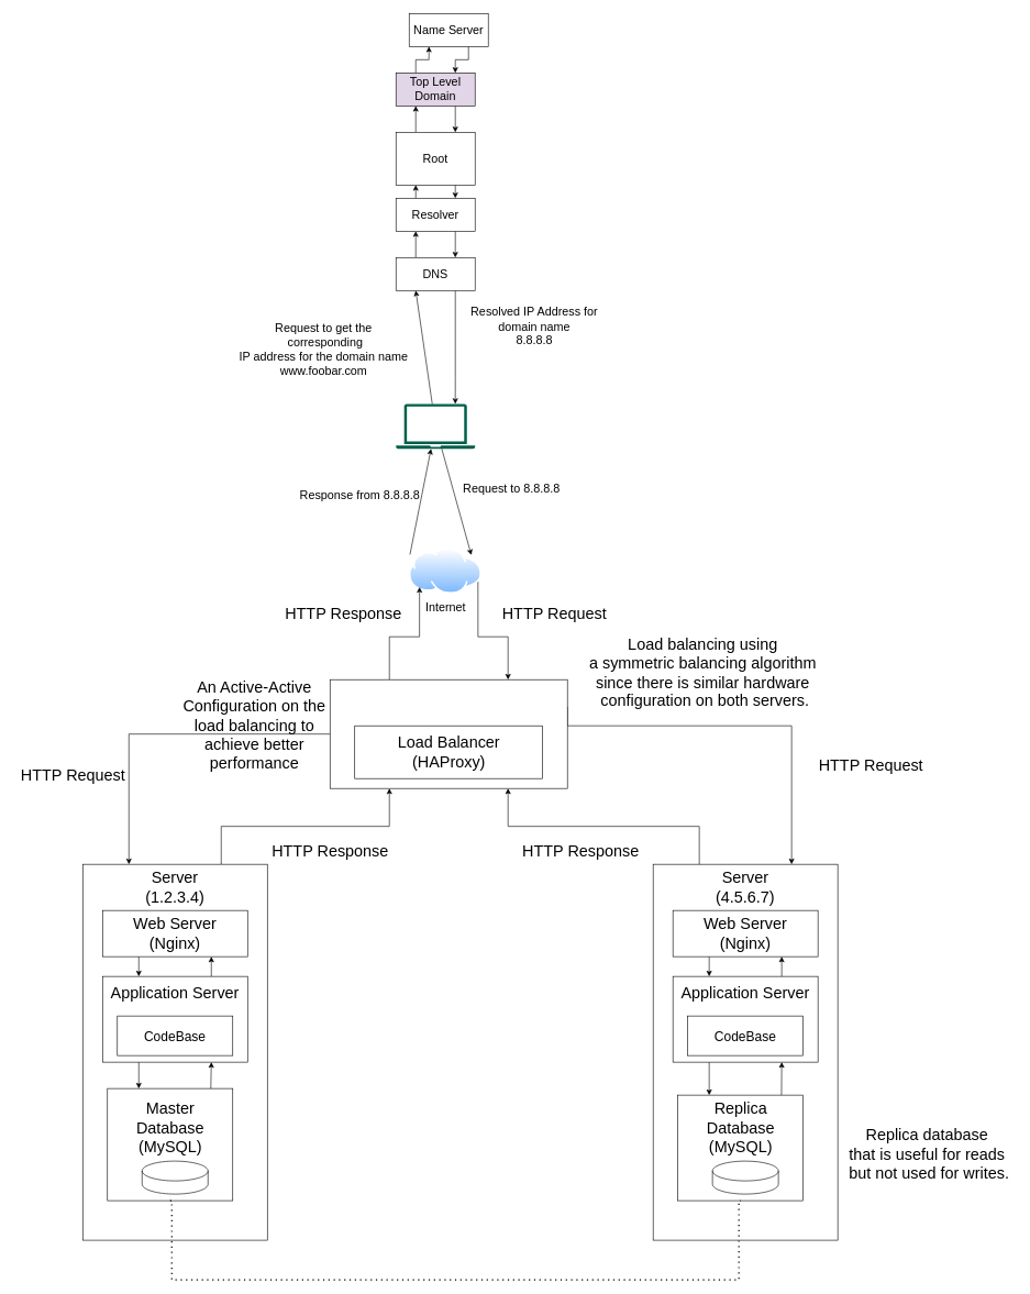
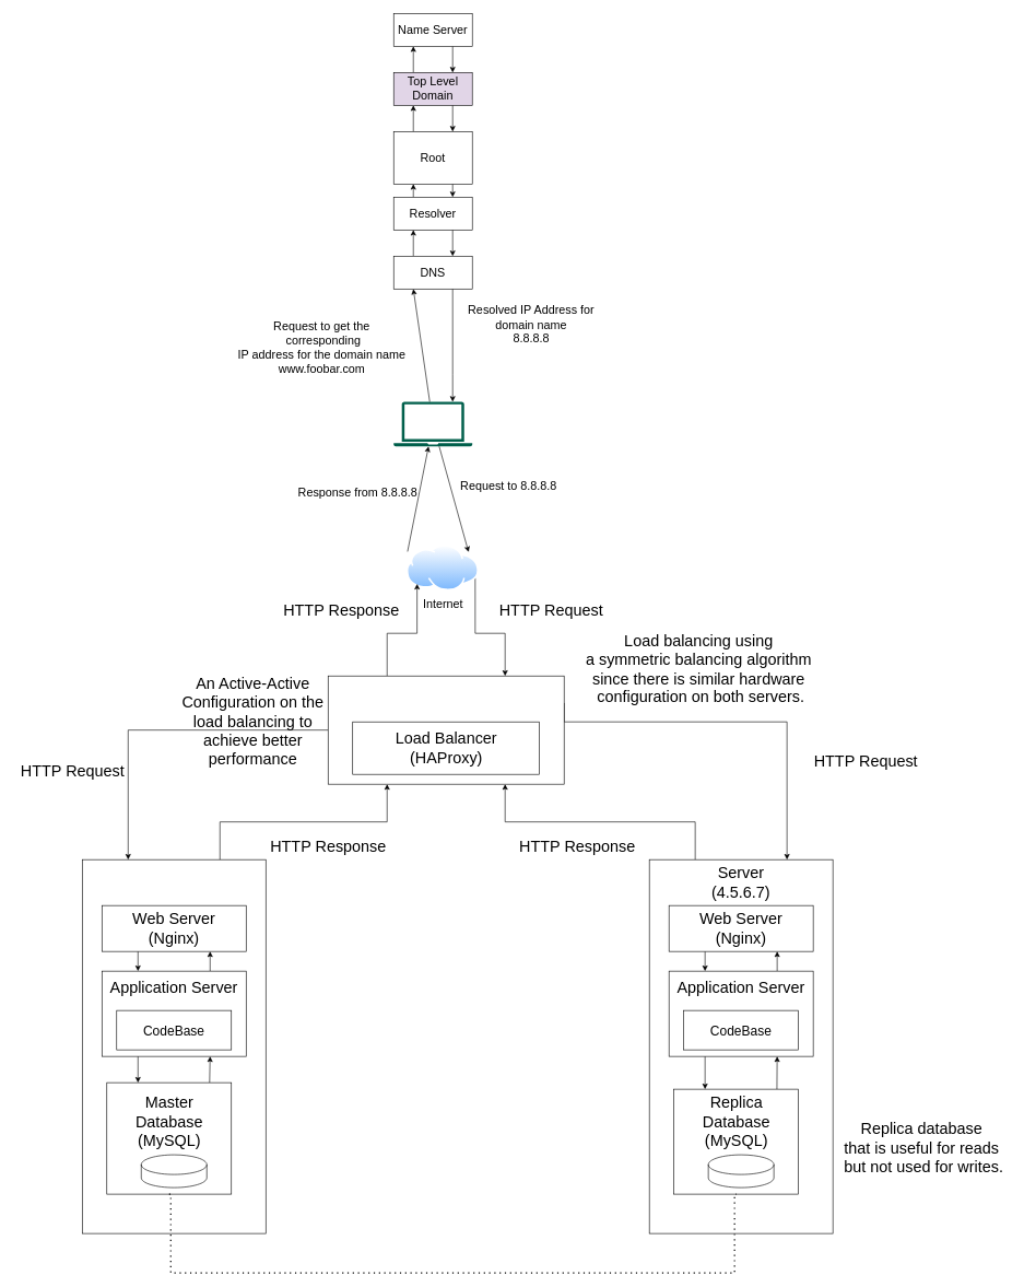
- <mxCell id="32" value="Name Server" style="rounded=0;whiteSpace=wrap;html=1;strokeWidth=1;fontSize=18;" vertex="1" parent="1"><mxGeometry x="620" y="20" width="120" height="50" as="geometry" /></mxCell>
+ <mxCell id="32" value="Name Server" style="rounded=0;whiteSpace=wrap;html=1;strokeWidth=1;fontSize=18;" vertex="1" parent="1"><mxGeometry x="600" y="20" width="120" height="50" as="geometry" /></mxCell>
- <mxCell id="15" value="Server&lt;br&gt;(1.2.3.4)" style="text;html=1;strokeColor=none;fillColor=none;align=center;verticalAlign=middle;whiteSpace=wrap;rounded=0;strokeWidth=7;fontSize=24;" vertex="1" parent="1"><mxGeometry x="195" y="1330" width="140" height="30" as="geometry" /></mxCell>
